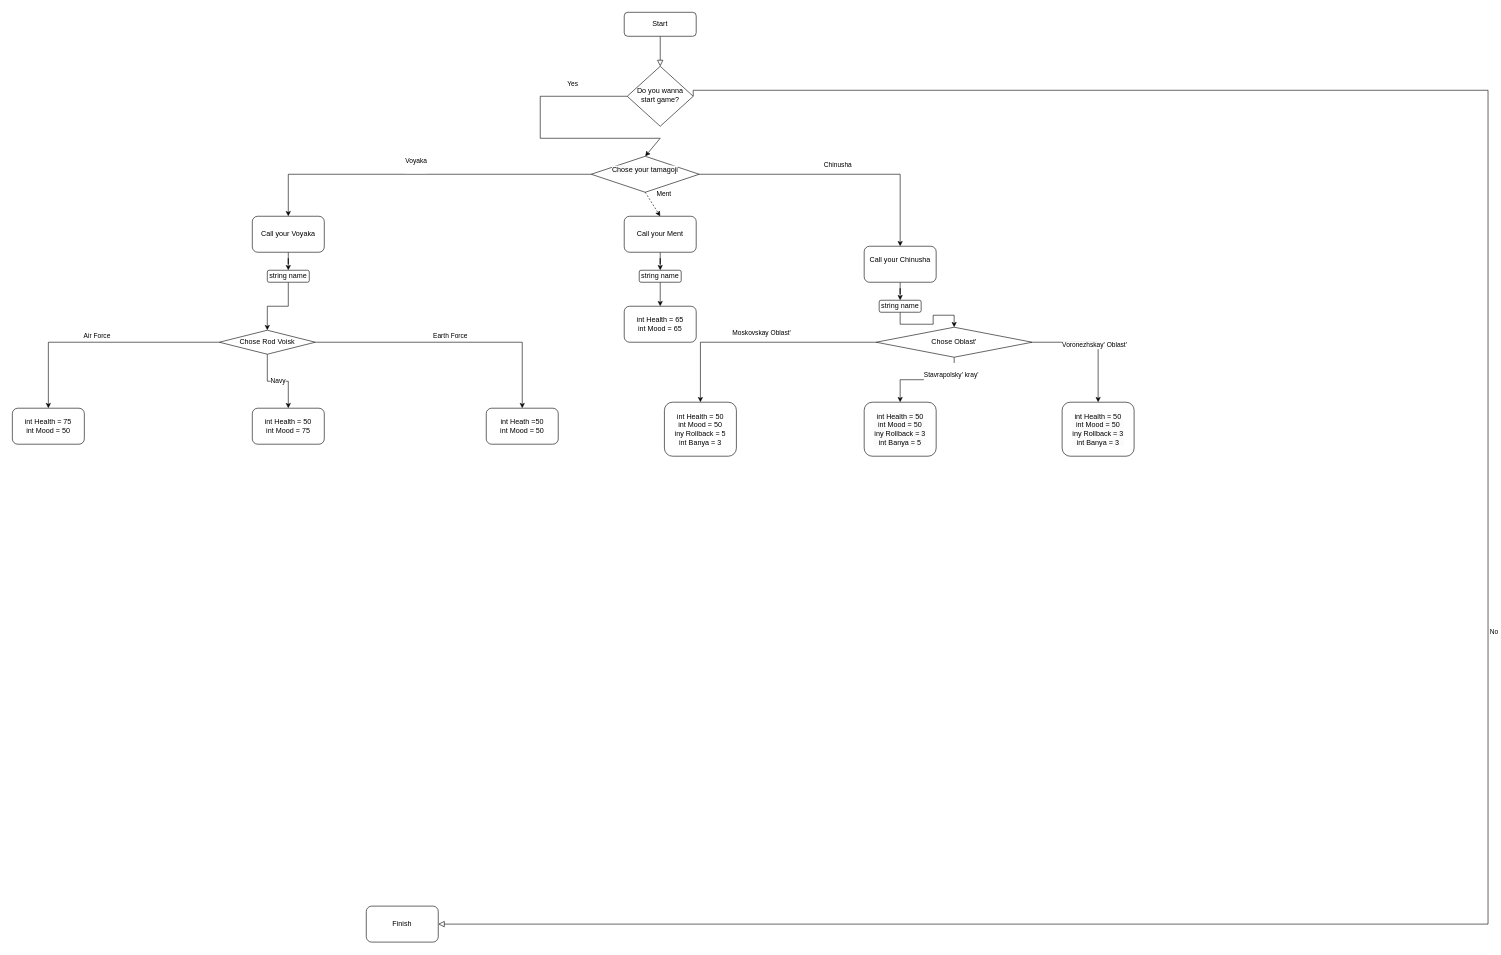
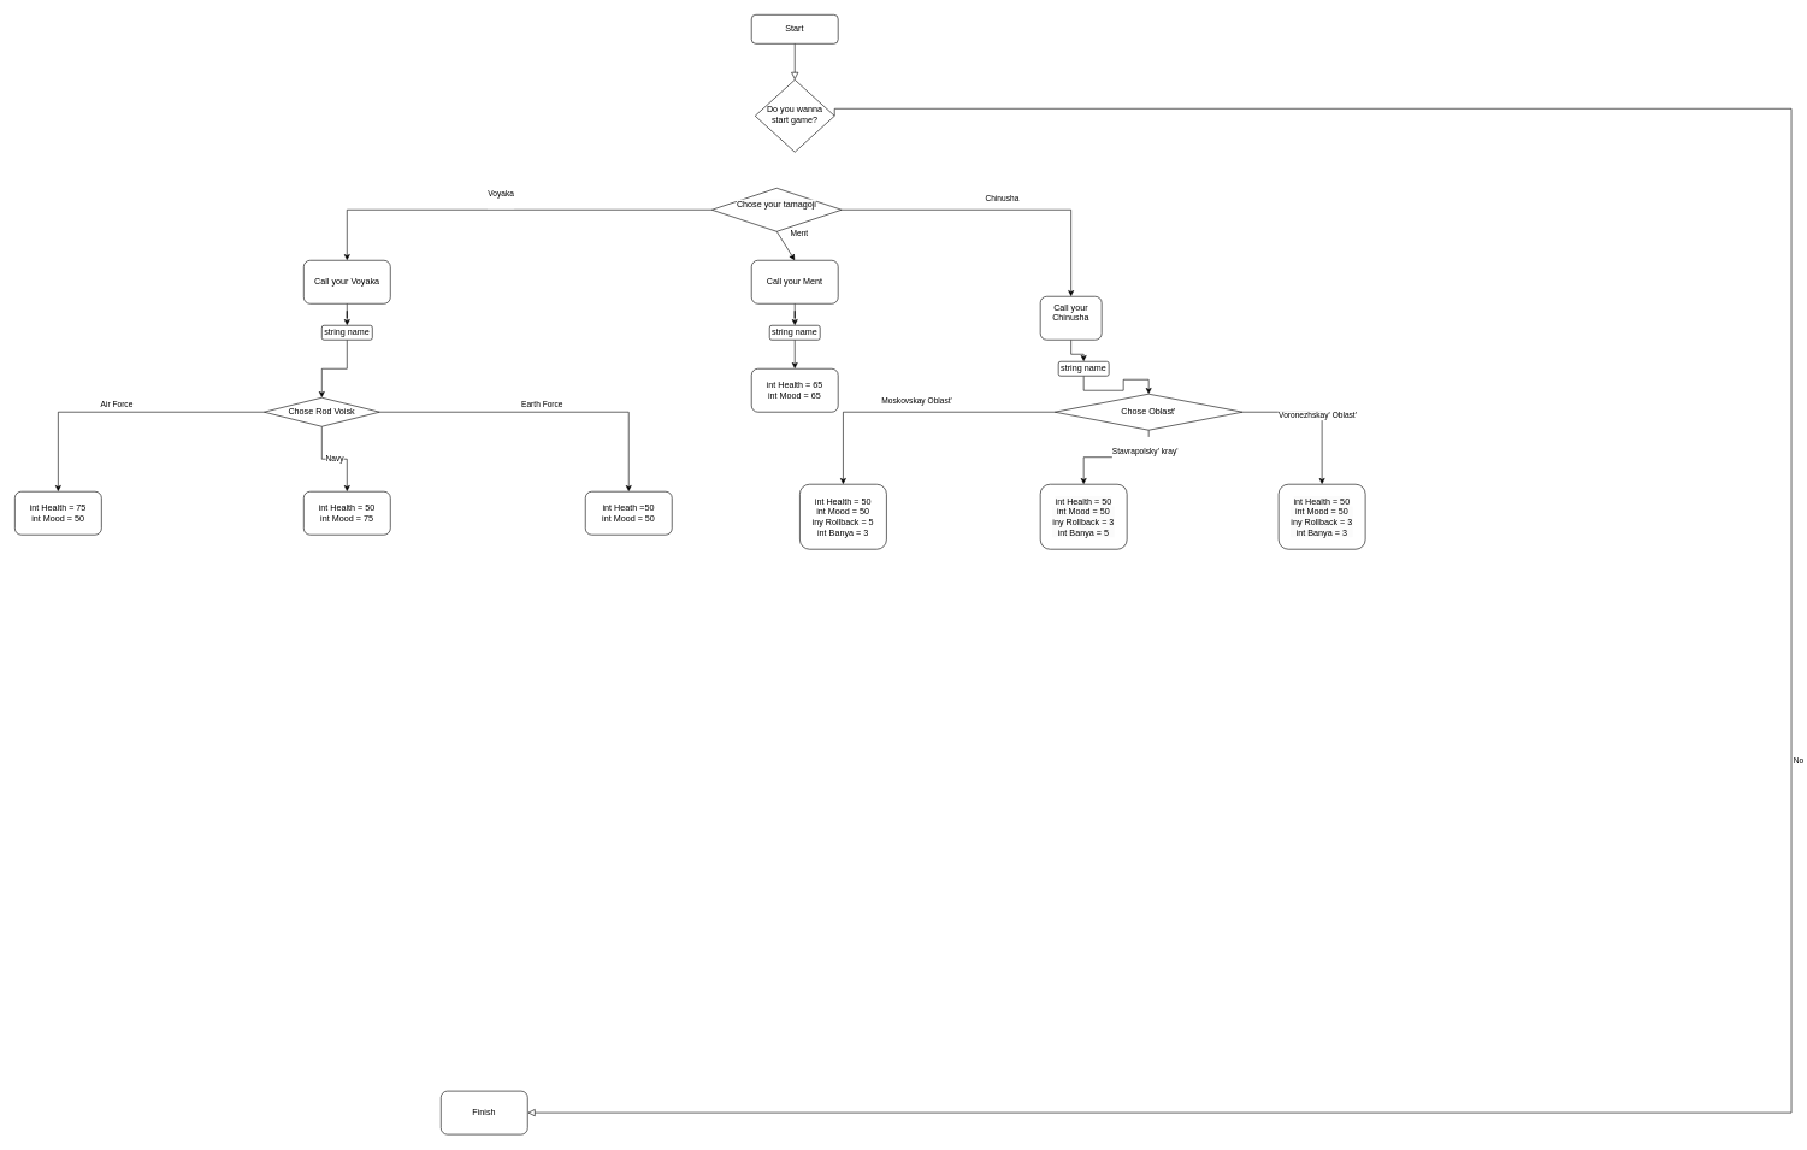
- <mxCell id="7" value="Yes" style="endArrow=classic;html=1;rounded=0;exitX=0;exitY=0.5;exitDx=0;exitDy=0;entryX=0.5;entryY=0;entryDx=0;entryDy=0;" edge="1" parent="1" source="5" target="10"><mxGeometry x="-0.6" y="-20" width="50" height="50" relative="1" as="geometry"><mxPoint x="1210" y="400" as="sourcePoint" /><mxPoint x="1040" y="260" as="targetPoint" /><Array as="points"><mxPoint x="900" y="160" /><mxPoint x="900" y="230" /><mxPoint x="1100" y="230" /></Array><mxPoint as="offset" /></mxGeometry></mxCell>
- <mxCell id="13" value="Ment&lt;div&gt;&lt;br&gt;&lt;/div&gt;" style="endArrow=classic;html=1;rounded=0;exitX=0.5;exitY=1;exitDx=0;exitDy=0;entryX=0.5;entryY=0;entryDx=0;entryDy=0;dashed=1;" edge="1" parent="1" source="10" target="12"><mxGeometry x="0.01" y="21" width="50" height="50" relative="1" as="geometry"><mxPoint x="1100" y="370" as="sourcePoint" /><mxPoint x="1100" y="400" as="targetPoint" /><mxPoint as="offset" /></mxGeometry></mxCell>
+ <mxCell id="13" value="Ment&lt;div&gt;&lt;br&gt;&lt;/div&gt;" style="endArrow=classic;html=1;rounded=0;exitX=0.5;exitY=1;exitDx=0;exitDy=0;entryX=0.5;entryY=0;entryDx=0;entryDy=0;" edge="1" parent="1" source="10" target="12"><mxGeometry x="0.01" y="21" width="50" height="50" relative="1" as="geometry"><mxPoint x="1100" y="370" as="sourcePoint" /><mxPoint x="1100" y="400" as="targetPoint" /><mxPoint as="offset" /></mxGeometry></mxCell>
- <mxCell id="17" value="Call your Chinusha&lt;div&gt;&lt;br&gt;&lt;/div&gt;" style="rounded=1;whiteSpace=wrap;html=1;" vertex="1" parent="1"><mxGeometry x="1440" y="410" width="120" height="60" as="geometry" /></mxCell>
+ <mxCell id="17" value="Call your Chinusha&lt;div&gt;&lt;br&gt;&lt;/div&gt;" style="rounded=1;whiteSpace=wrap;html=1;" vertex="1" parent="1"><mxGeometry x="1440" y="410" width="85" height="60" as="geometry" /></mxCell>
